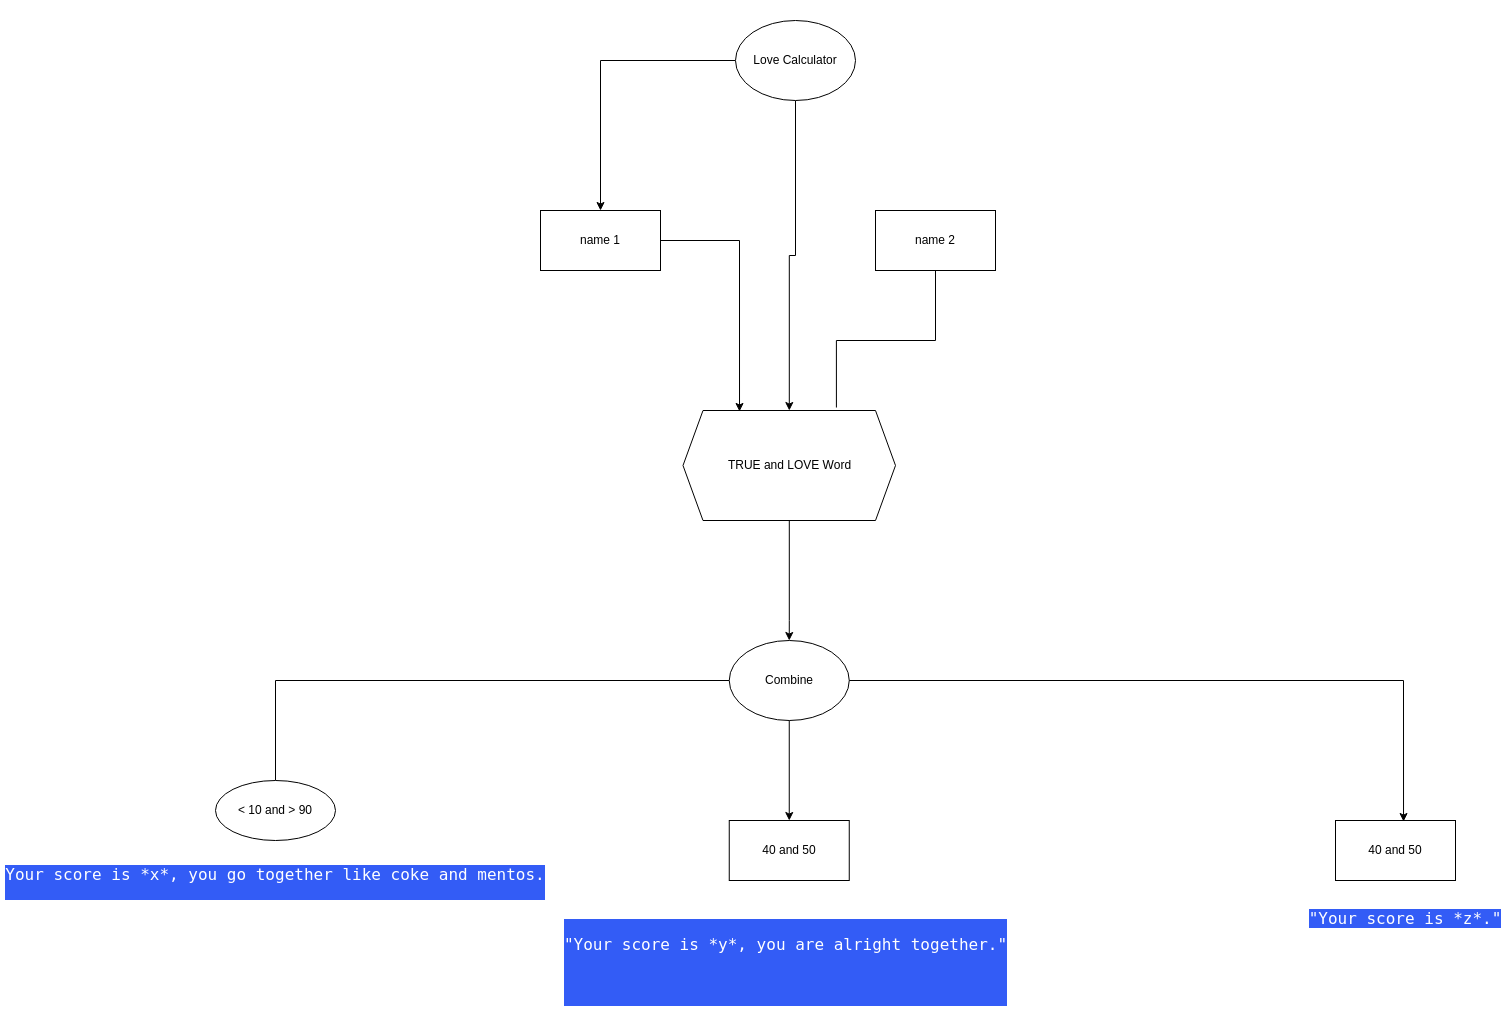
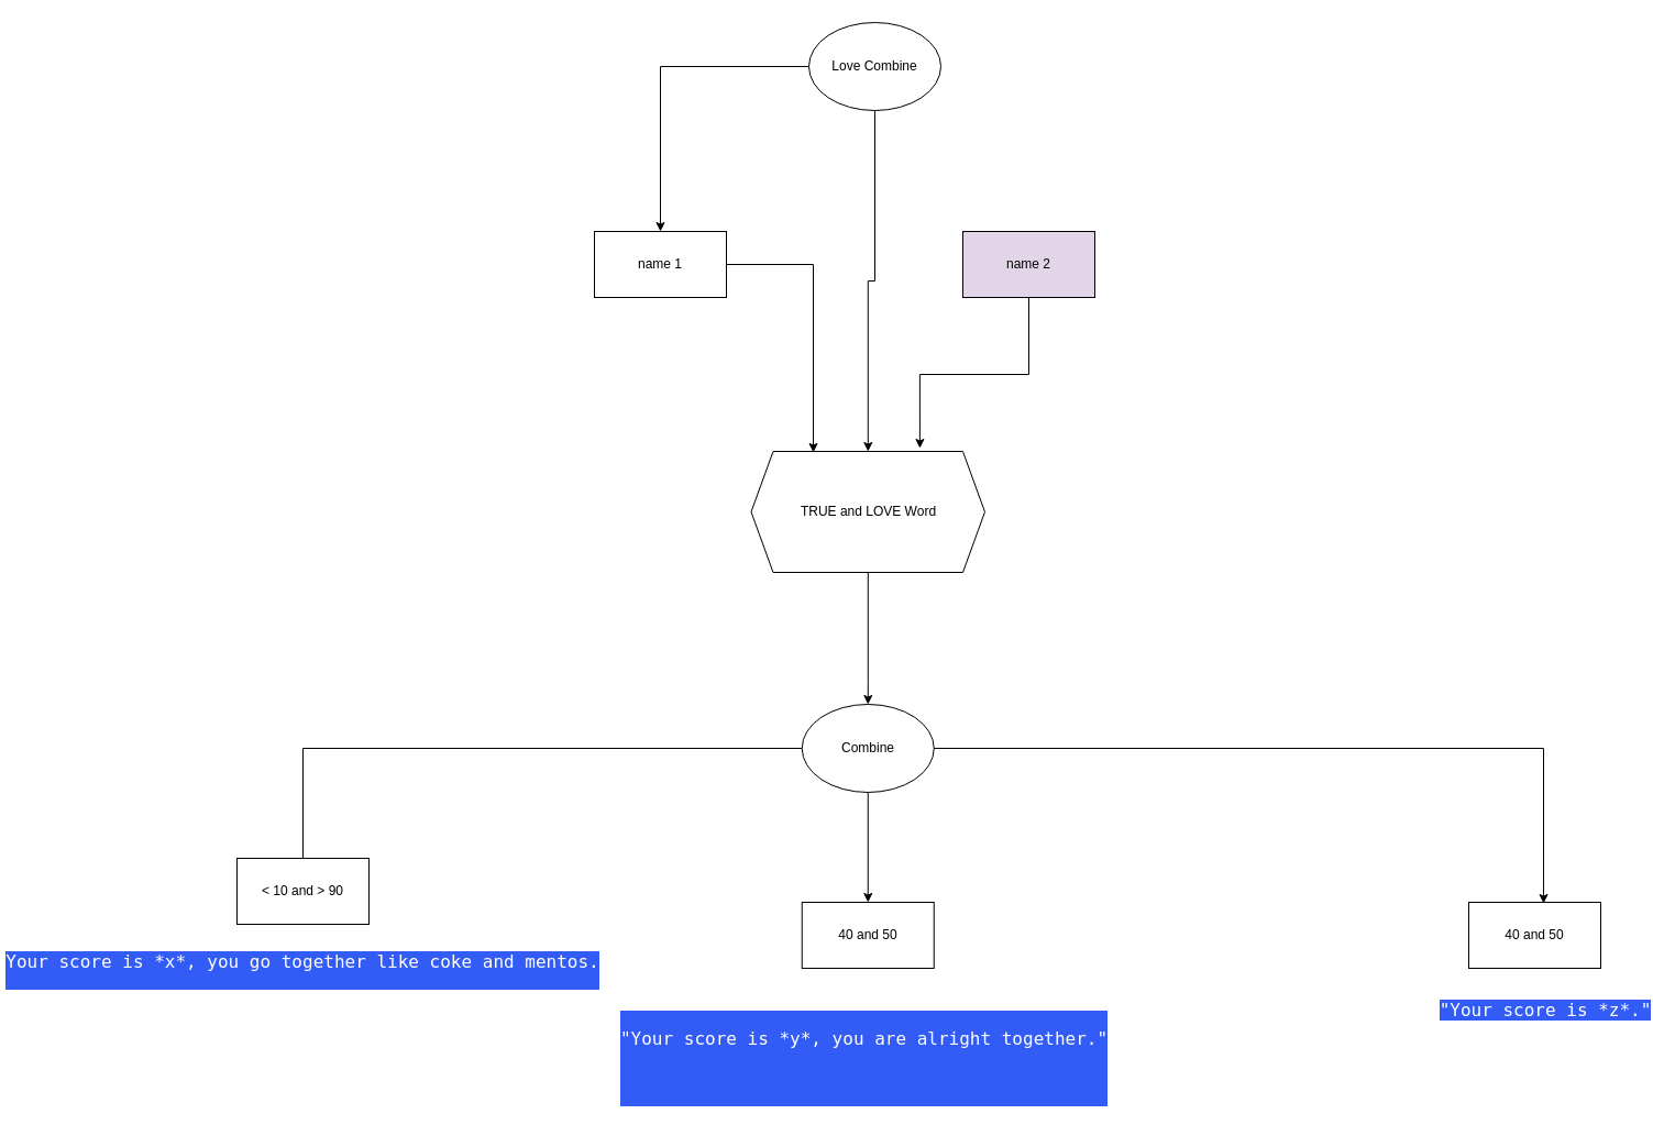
- <mxCell id="4" value="Love Calculator" style="ellipse;whiteSpace=wrap;html=1;" vertex="1" parent="1"><mxGeometry x="735" y="20" width="120" height="80" as="geometry" /></mxCell>
+ <mxCell id="4" value="Love Combine" style="ellipse;whiteSpace=wrap;html=1;" vertex="1" parent="1"><mxGeometry x="735" y="20" width="120" height="80" as="geometry" /></mxCell>
- <mxCell id="6" value="name 2" style="rounded=0;whiteSpace=wrap;html=1;" vertex="1" parent="1"><mxGeometry x="875" y="210" width="120" height="60" as="geometry" /></mxCell>
+ <mxCell id="6" value="name 2" style="rounded=0;whiteSpace=wrap;html=1;fillColor=#e1d5e7;" vertex="1" parent="1"><mxGeometry x="875" y="210" width="120" height="60" as="geometry" /></mxCell>
- <mxCell id="9" style="edgeStyle=orthogonalEdgeStyle;rounded=0;orthogonalLoop=1;jettySize=auto;html=1;entryX=0.722;entryY=-0.027;entryDx=0;entryDy=0;entryPerimeter=0;endArrow=none;" edge="1" parent="1" source="6" target="8"><mxGeometry relative="1" as="geometry" /></mxCell>
+ <mxCell id="9" style="edgeStyle=orthogonalEdgeStyle;rounded=0;orthogonalLoop=1;jettySize=auto;html=1;entryX=0.722;entryY=-0.027;entryDx=0;entryDy=0;entryPerimeter=0;" edge="1" parent="1" source="6" target="8"><mxGeometry relative="1" as="geometry" /></mxCell>
- <mxCell id="14" value="&amp;lt; 10 and &amp;gt; 90" style="ellipse;whiteSpace=wrap;html=1;" vertex="1" parent="1"><mxGeometry x="215" y="780" width="120" height="60" as="geometry" /></mxCell>
+ <mxCell id="14" value="&amp;lt; 10 and &amp;gt; 90" style="rounded=0;whiteSpace=wrap;html=1;" vertex="1" parent="1"><mxGeometry x="215" y="780" width="120" height="60" as="geometry" /></mxCell>
